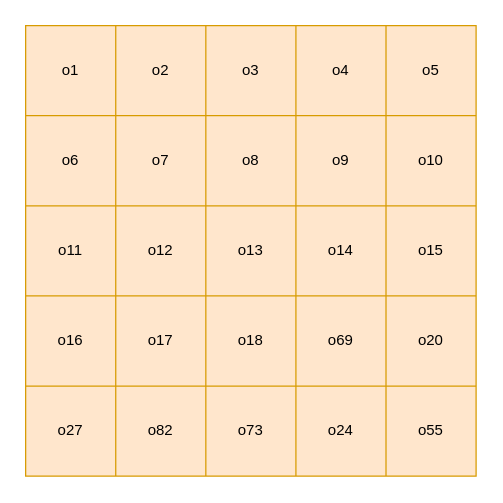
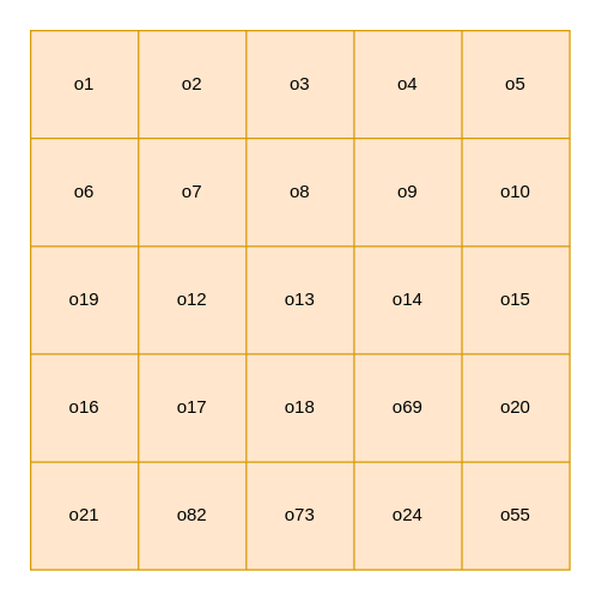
- <mxCell id="16" value="o11" style="shape=partialRectangle;html=1;whiteSpace=wrap;connectable=0;strokeColor=inherit;overflow=hidden;fillColor=none;top=0;left=0;bottom=0;right=0;pointerEvents=1;" vertex="1" parent="15"><mxGeometry width="72" height="72" as="geometry"><mxRectangle width="72" height="72" as="alternateBounds" /></mxGeometry></mxCell>
+ <mxCell id="16" value="o19" style="shape=partialRectangle;html=1;whiteSpace=wrap;connectable=0;strokeColor=inherit;overflow=hidden;fillColor=none;top=0;left=0;bottom=0;right=0;pointerEvents=1;" vertex="1" parent="15"><mxGeometry width="72" height="72" as="geometry"><mxRectangle width="72" height="72" as="alternateBounds" /></mxGeometry></mxCell>
- <mxCell id="28" value="o27" style="shape=partialRectangle;html=1;whiteSpace=wrap;connectable=0;strokeColor=inherit;overflow=hidden;fillColor=none;top=0;left=0;bottom=0;right=0;pointerEvents=1;" vertex="1" parent="27"><mxGeometry width="72" height="72" as="geometry"><mxRectangle width="72" height="72" as="alternateBounds" /></mxGeometry></mxCell>
+ <mxCell id="28" value="o21" style="shape=partialRectangle;html=1;whiteSpace=wrap;connectable=0;strokeColor=inherit;overflow=hidden;fillColor=none;top=0;left=0;bottom=0;right=0;pointerEvents=1;" vertex="1" parent="27"><mxGeometry width="72" height="72" as="geometry"><mxRectangle width="72" height="72" as="alternateBounds" /></mxGeometry></mxCell>
